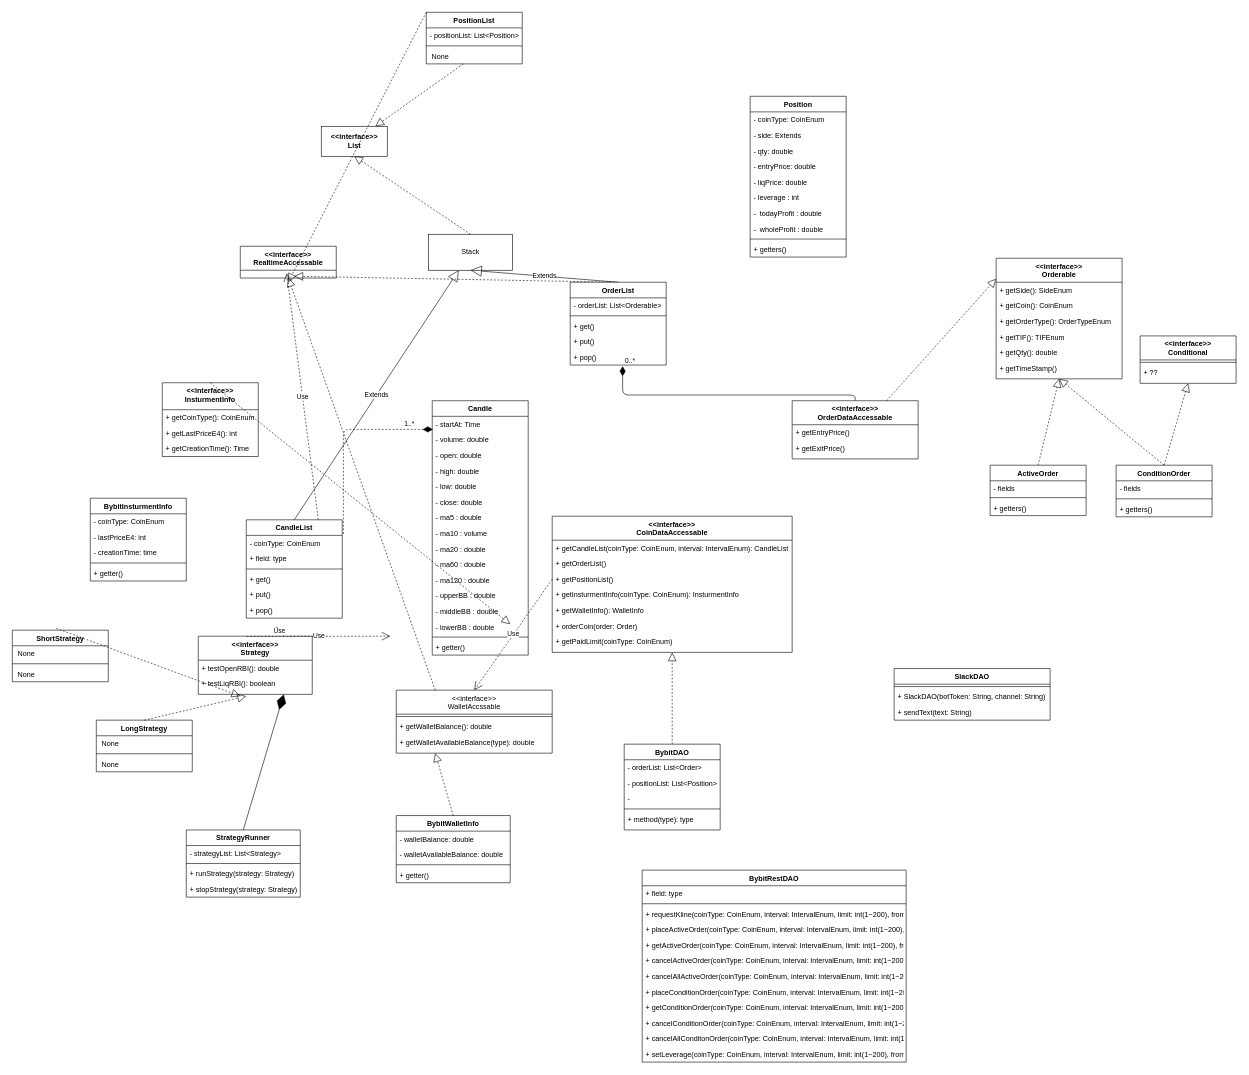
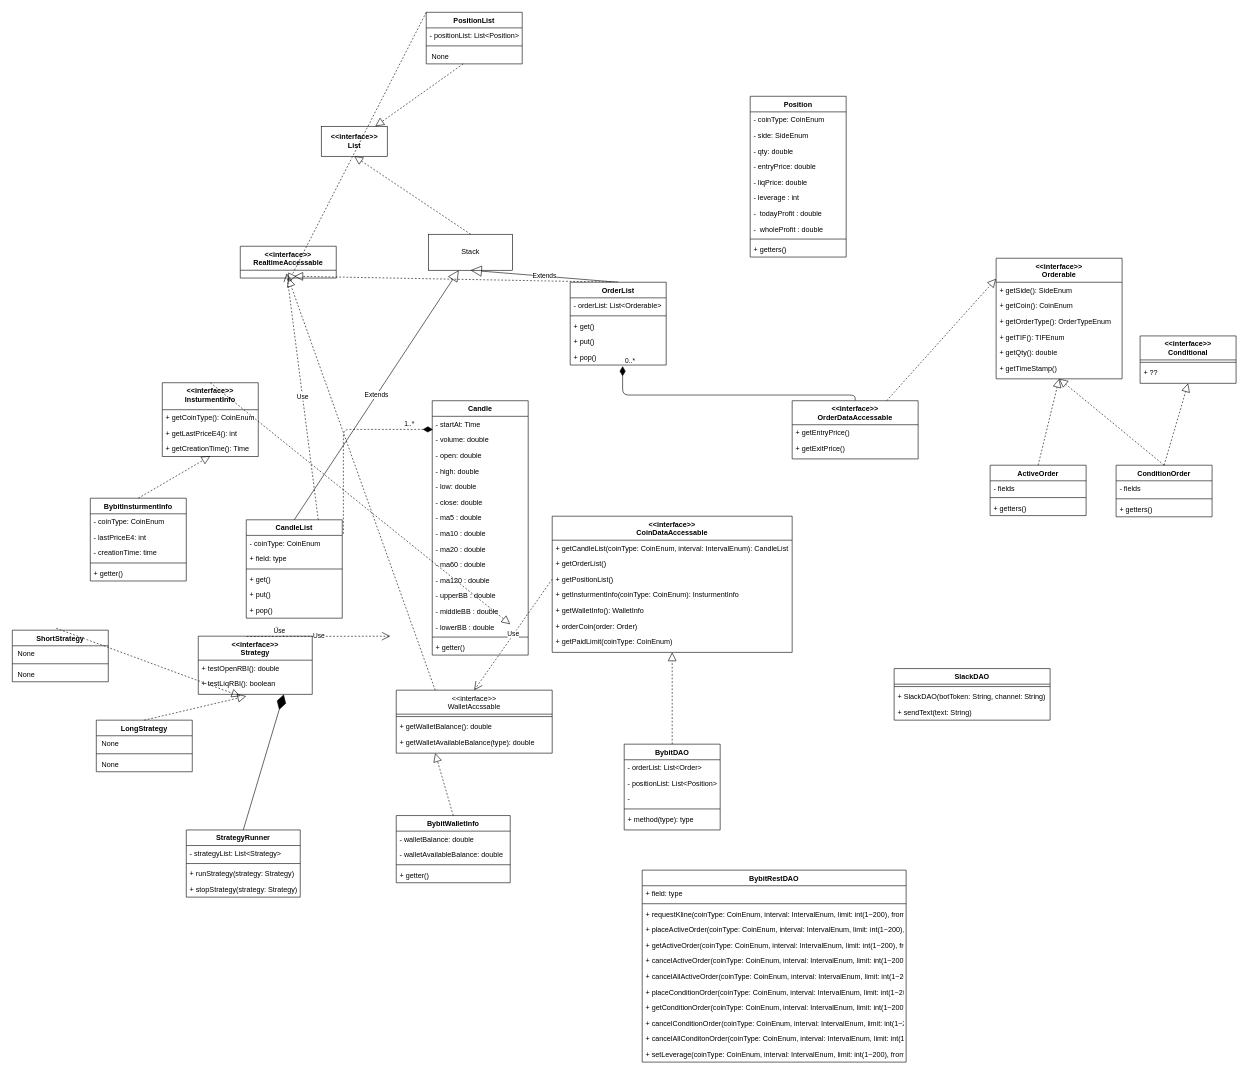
- <mxCell id="127" value="- side: Extends&#10;" style="text;strokeColor=none;fillColor=none;align=left;verticalAlign=top;spacingLeft=4;spacingRight=4;overflow=hidden;rotatable=0;points=[[0,0.5],[1,0.5]];portConstraint=eastwest;" parent="125" vertex="1"><mxGeometry y="52" width="160" height="26" as="geometry" /></mxCell>
+ <mxCell id="127" value="- side: SideEnum&#10;" style="text;strokeColor=none;fillColor=none;align=left;verticalAlign=top;spacingLeft=4;spacingRight=4;overflow=hidden;rotatable=0;points=[[0,0.5],[1,0.5]];portConstraint=eastwest;" parent="125" vertex="1"><mxGeometry y="52" width="160" height="26" as="geometry" /></mxCell>
+ <mxCell id="104" value="" style="endArrow=block;dashed=1;endFill=0;endSize=12;html=1;entryX=0.5;entryY=0.973;entryDx=0;entryDy=0;entryPerimeter=0;exitX=0.5;exitY=0;exitDx=0;exitDy=0;" parent="1" source="98" target="56" edge="1"><mxGeometry width="160" relative="1" as="geometry"><mxPoint x="360" as="sourcePoint" y="860" /><mxPoint x="520" as="targetPoint" y="860" /></mxGeometry></mxCell>
- <mxCell id="73" value="- ma10 : volume" style="text;strokeColor=none;fillColor=none;align=left;verticalAlign=top;spacingLeft=4;spacingRight=4;overflow=hidden;rotatable=0;points=[[0,0.5],[1,0.5]];portConstraint=eastwest;" parent="65" vertex="1"><mxGeometry y="208" width="160" height="26" as="geometry" /></mxCell>
+ <mxCell id="73" value="- ma10 : double" style="text;strokeColor=none;fillColor=none;align=left;verticalAlign=top;spacingLeft=4;spacingRight=4;overflow=hidden;rotatable=0;points=[[0,0.5],[1,0.5]];portConstraint=eastwest;" parent="65" vertex="1"><mxGeometry y="208" width="160" height="26" as="geometry" /></mxCell>
